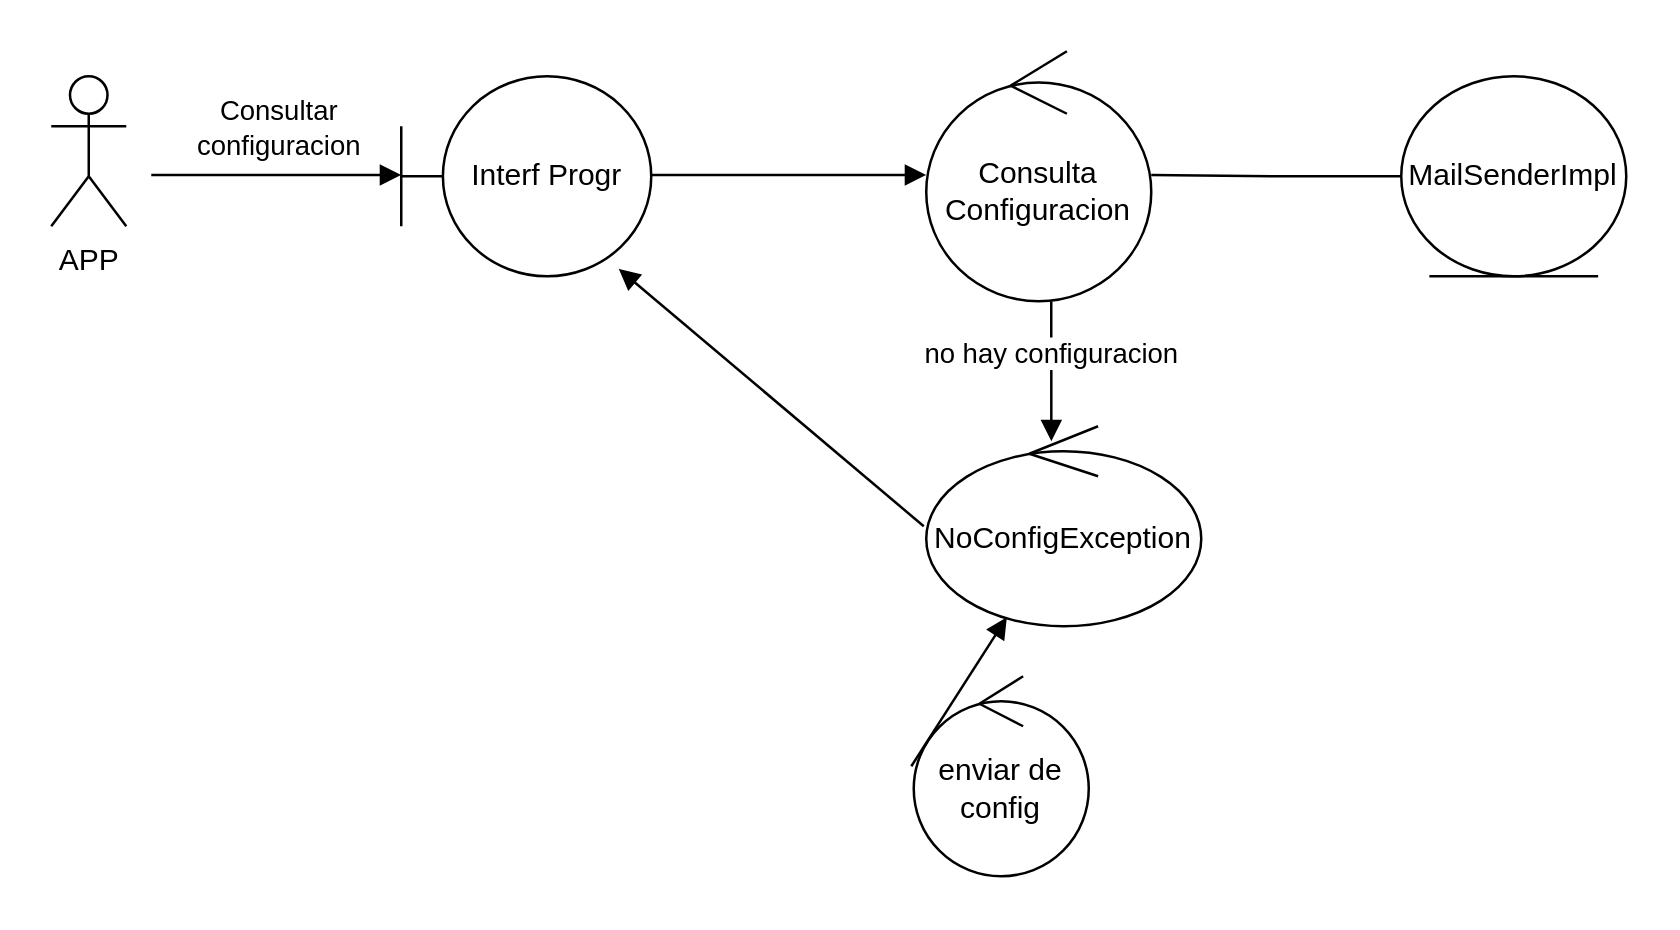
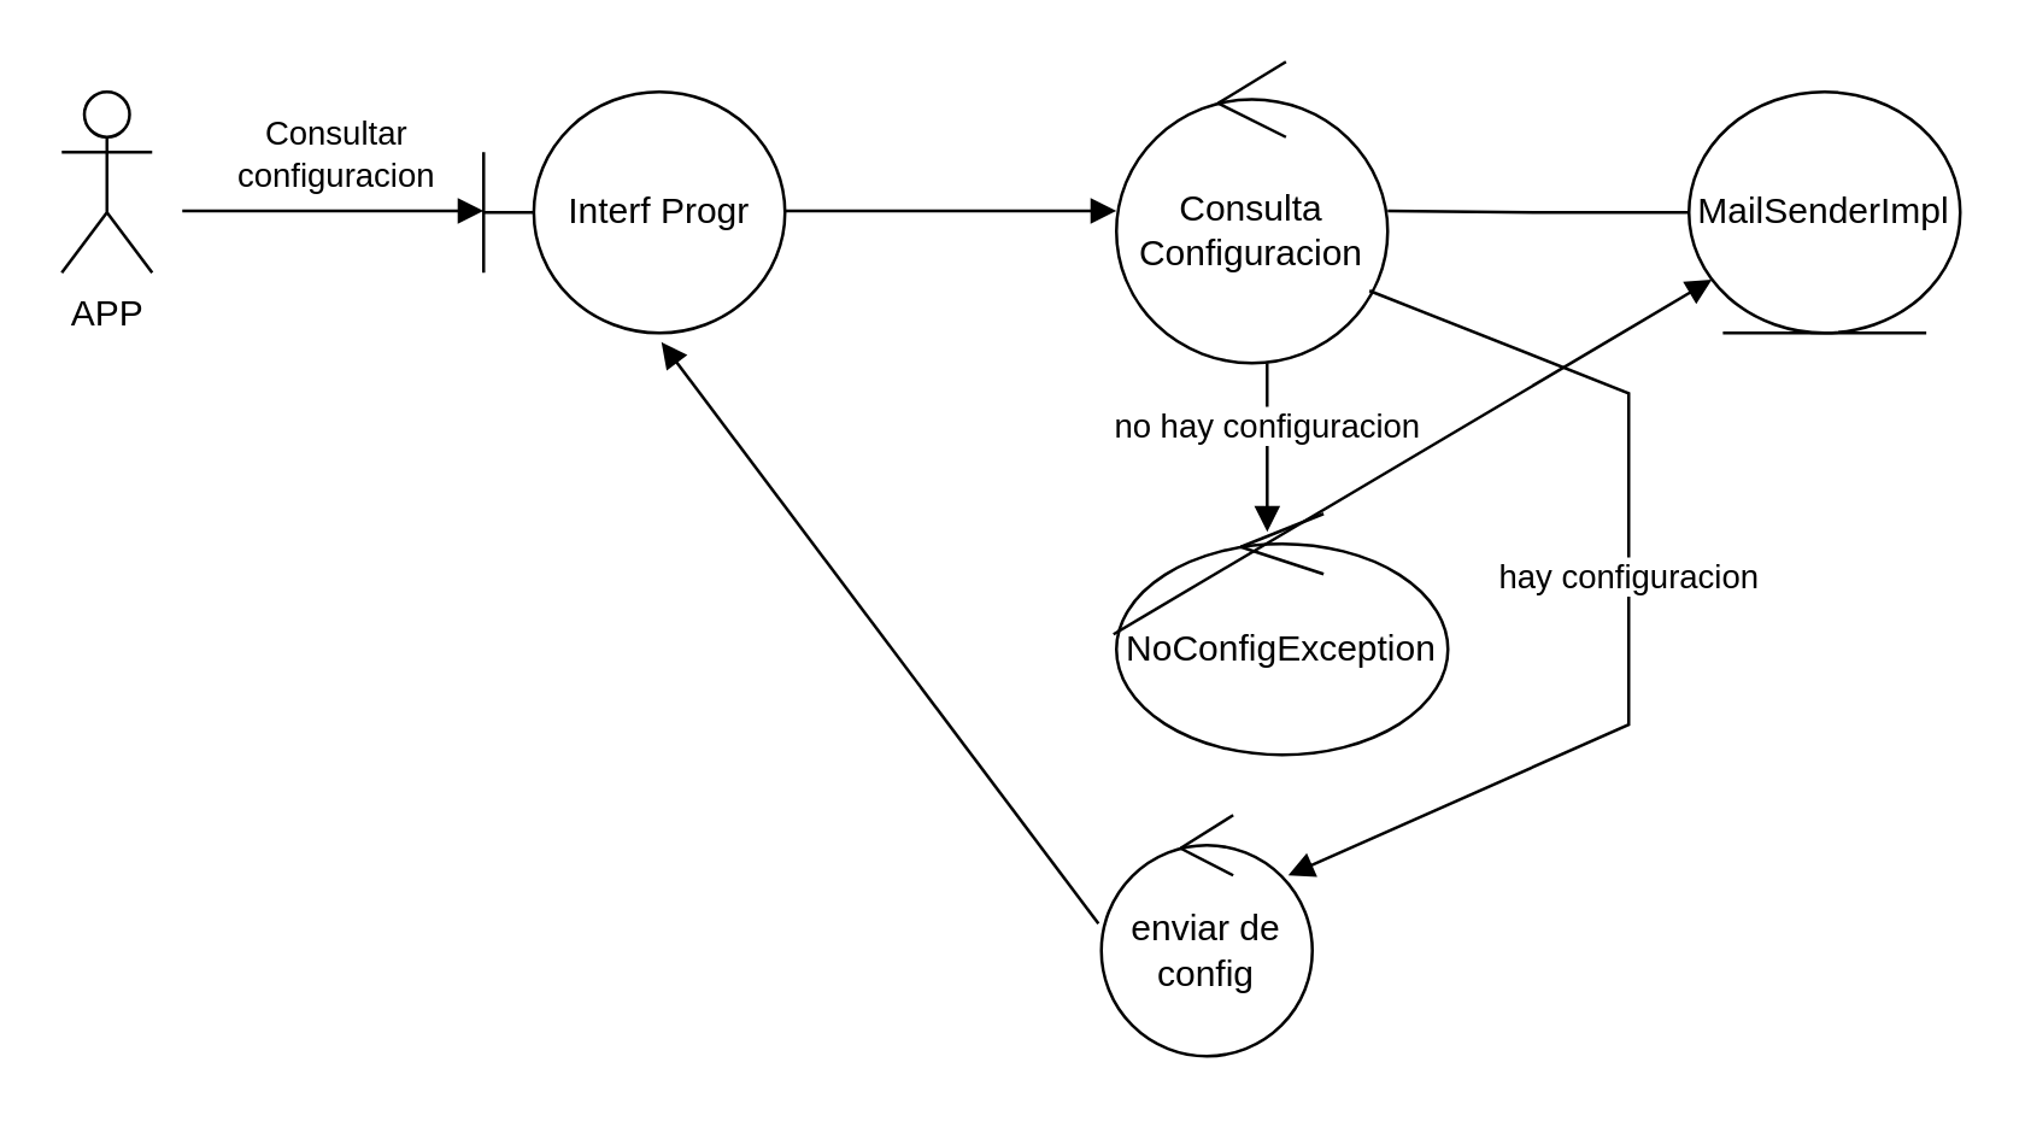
- <mxCell id="16" value="" style="html=1;verticalAlign=bottom;endArrow=block;curved=0;rounded=0;entryX=0.87;entryY=0.963;entryDx=0;entryDy=0;entryPerimeter=0;exitX=-0.009;exitY=0.5;exitDx=0;exitDy=0;exitPerimeter=0;" edge="1" parent="1" source="11" target="2"><mxGeometry width="80" relative="1" as="geometry"><mxPoint x="460" y="210" as="sourcePoint" /><mxPoint x="540" y="210" as="targetPoint" /></mxGeometry></mxCell>
+ <mxCell id="16" value="" style="html=1;verticalAlign=bottom;endArrow=block;curved=0;rounded=0;exitX=-0.009;exitY=0.5;exitDx=0;exitDy=0;exitPerimeter=0;" edge="1" parent="1" source="11" target="4"><mxGeometry width="80" relative="1" as="geometry"><mxPoint x="460" y="210" as="sourcePoint" /><mxPoint x="540" y="210" as="targetPoint" /></mxGeometry></mxCell>
+ <mxCell id="15" value="hay configuracion" style="html=1;verticalAlign=bottom;endArrow=block;curved=0;rounded=0;exitX=0.933;exitY=0.76;exitDx=0;exitDy=0;exitPerimeter=0;entryX=0.886;entryY=0.25;entryDx=0;entryDy=0;entryPerimeter=0;" edge="1" parent="1" source="3" target="14"><mxGeometry width="80" relative="1" as="geometry"><mxPoint x="460" y="210" as="sourcePoint" /><mxPoint x="540" y="210" as="targetPoint" /><Array as="points"><mxPoint x="540" y="130" /><mxPoint x="540" y="240" /></Array></mxGeometry></mxCell>
- <mxCell id="17" value="" style="html=1;verticalAlign=bottom;endArrow=block;curved=0;rounded=0;exitX=-0.014;exitY=0.45;exitDx=0;exitDy=0;exitPerimeter=0;" edge="1" parent="1" source="14" target="11"><mxGeometry width="80" relative="1" as="geometry"><mxPoint x="460" y="210" as="sourcePoint" /><mxPoint x="540" y="210" as="targetPoint" /></mxGeometry></mxCell>
+ <mxCell id="17" value="" style="html=1;verticalAlign=bottom;endArrow=block;curved=0;rounded=0;entryX=0.59;entryY=1.038;entryDx=0;entryDy=0;entryPerimeter=0;exitX=-0.014;exitY=0.45;exitDx=0;exitDy=0;exitPerimeter=0;" edge="1" parent="1" source="14" target="2"><mxGeometry width="80" relative="1" as="geometry"><mxPoint x="460" y="210" as="sourcePoint" /><mxPoint x="540" y="210" as="targetPoint" /></mxGeometry></mxCell>
